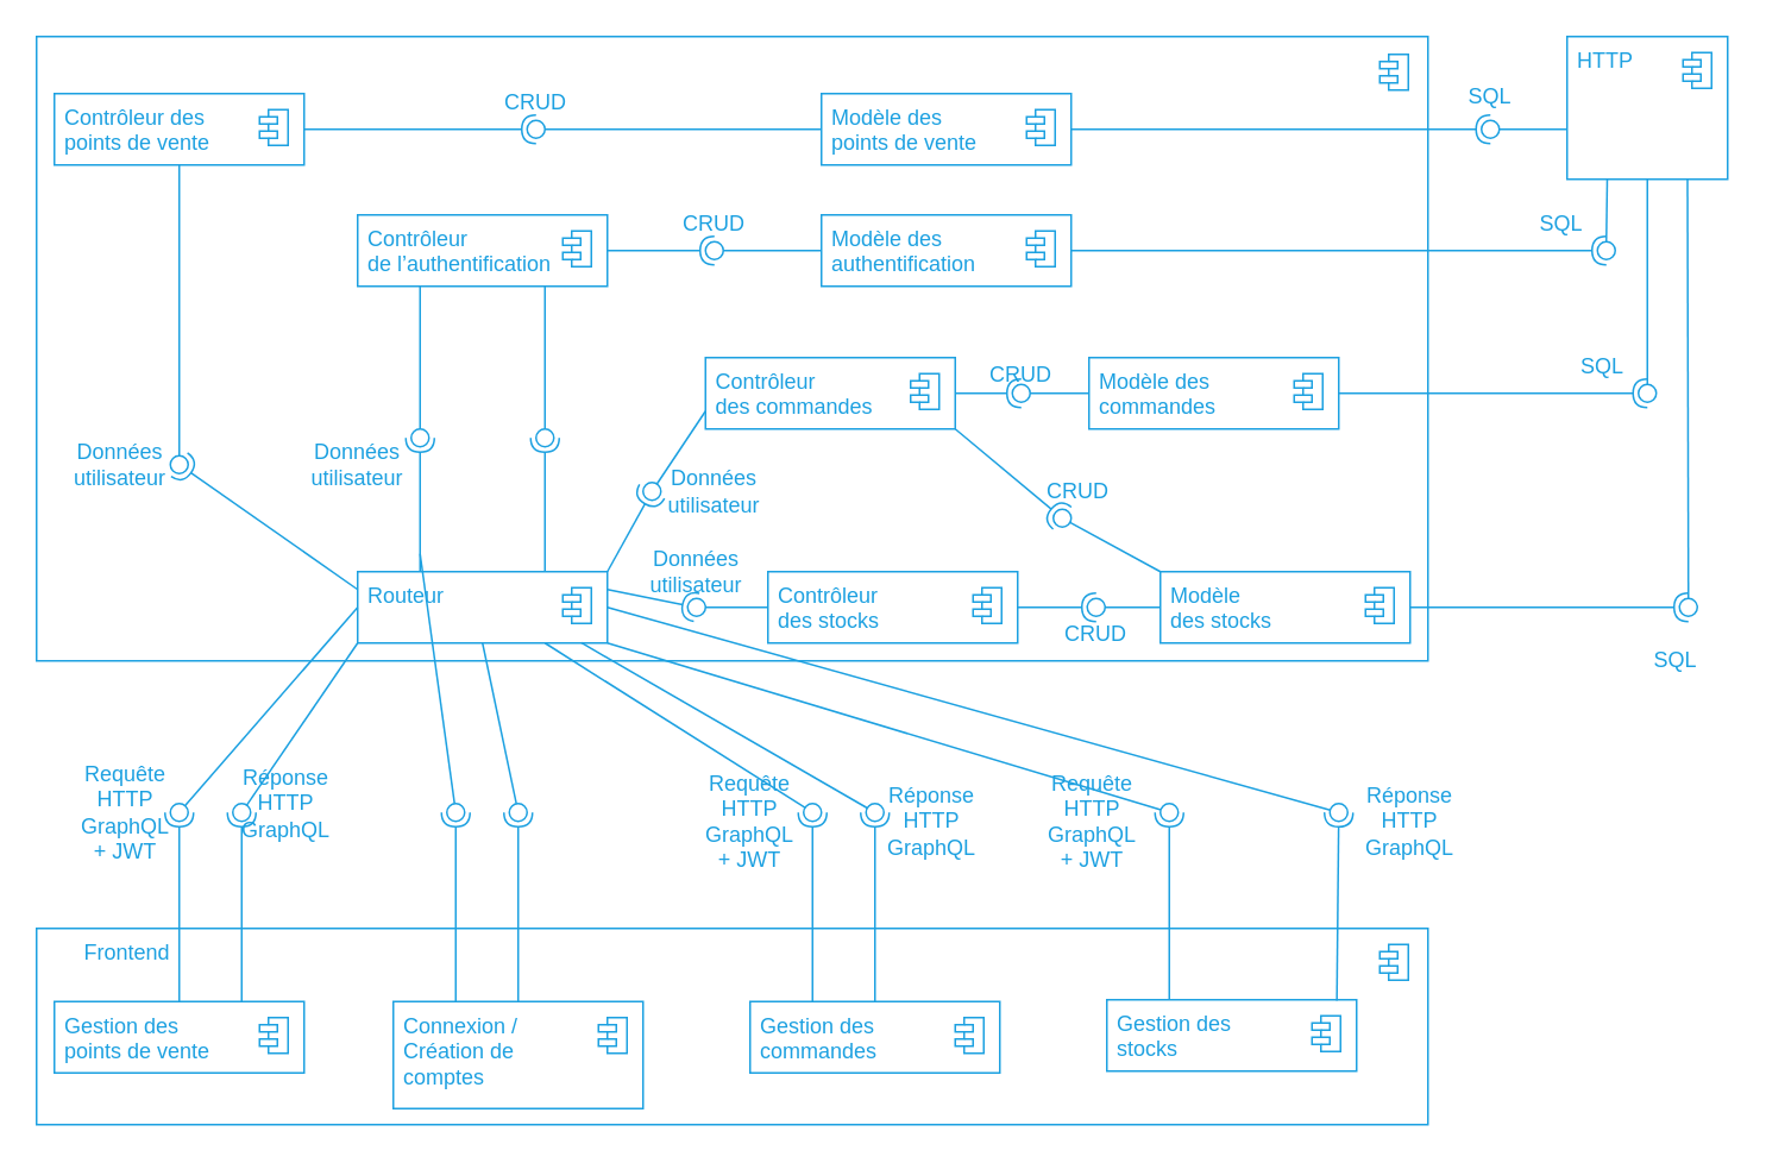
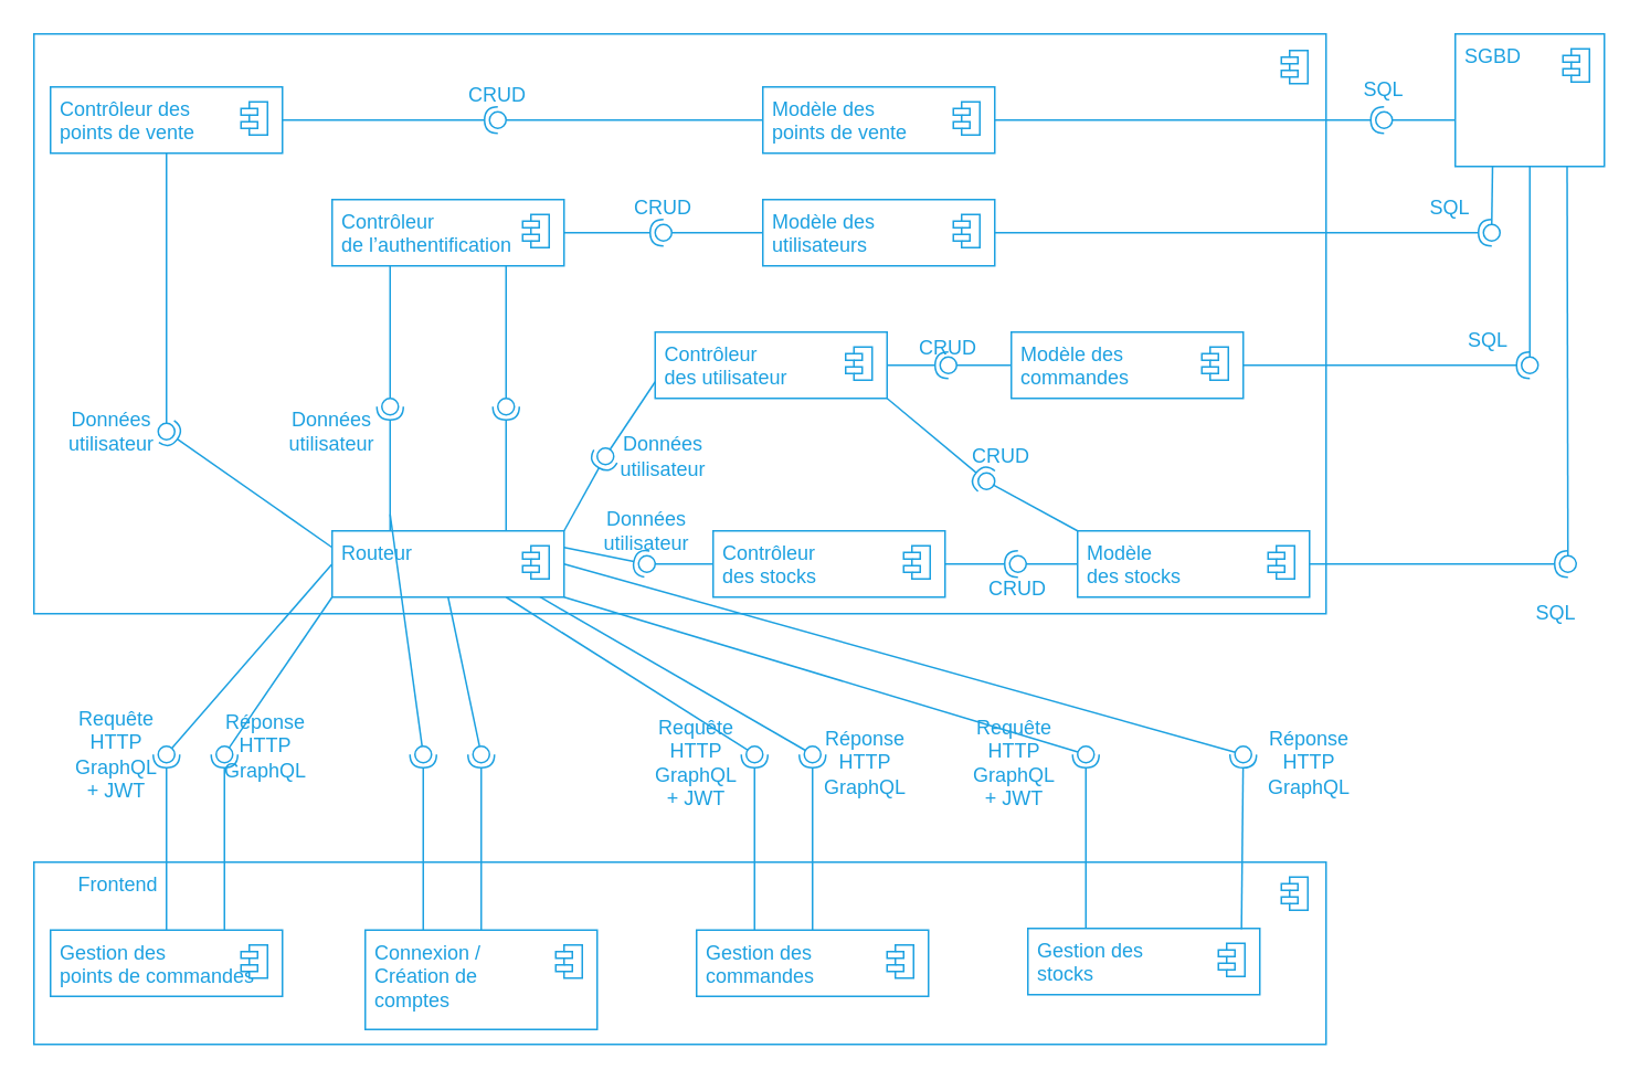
- <mxCell id="55" value="&lt;font color=&quot;#1da1e1&quot;&gt;HTTP&lt;/font&gt;" style="html=1;align=left;spacingLeft=4;verticalAlign=top;strokeColor=none;fillColor=none;" parent="54" vertex="1"><mxGeometry width="90" height="80" as="geometry" /></mxCell>
+ <mxCell id="55" value="&lt;font color=&quot;#1da1e1&quot;&gt;SGBD&lt;/font&gt;" style="html=1;align=left;spacingLeft=4;verticalAlign=top;strokeColor=none;fillColor=none;" parent="54" vertex="1"><mxGeometry width="90" height="80" as="geometry" /></mxCell>
- <mxCell id="39" value="&lt;font color=&quot;#1da1e1&quot;&gt;Modèle des&lt;br&gt;authentification&lt;br&gt;&lt;/font&gt;" style="html=1;align=left;spacingLeft=4;verticalAlign=top;strokeColor=none;fillColor=none;" parent="38" vertex="1"><mxGeometry width="140" height="40" as="geometry" /></mxCell>
+ <mxCell id="39" value="&lt;font color=&quot;#1da1e1&quot;&gt;Modèle des&lt;br&gt;utilisateurs&lt;br&gt;&lt;/font&gt;" style="html=1;align=left;spacingLeft=4;verticalAlign=top;strokeColor=none;fillColor=none;" parent="38" vertex="1"><mxGeometry width="140" height="40" as="geometry" /></mxCell>
- <mxCell id="51" value="&lt;font color=&quot;#1da1e1&quot;&gt;Contrôleur &lt;br&gt;des commandes&lt;br&gt;&lt;/font&gt;" style="html=1;align=left;spacingLeft=4;verticalAlign=top;strokeColor=none;fillColor=none;" parent="50" vertex="1"><mxGeometry width="140" height="40" as="geometry" /></mxCell>
+ <mxCell id="51" value="&lt;font color=&quot;#1da1e1&quot;&gt;Contrôleur &lt;br&gt;des utilisateur&lt;br&gt;&lt;/font&gt;" style="html=1;align=left;spacingLeft=4;verticalAlign=top;strokeColor=none;fillColor=none;" parent="50" vertex="1"><mxGeometry width="140" height="40" as="geometry" /></mxCell>
- <mxCell id="112" value="&lt;font color=&quot;#1da1e1&quot;&gt;Gestion des&amp;nbsp;&lt;br&gt;points de vente&lt;br&gt;&lt;/font&gt;" style="html=1;align=left;spacingLeft=4;verticalAlign=top;strokeColor=none;fillColor=none;" vertex="1" parent="111"><mxGeometry width="140" height="40" as="geometry" /></mxCell>
+ <mxCell id="112" value="&lt;font color=&quot;#1da1e1&quot;&gt;Gestion des&amp;nbsp;&lt;br&gt;points de commandes&lt;br&gt;&lt;/font&gt;" style="html=1;align=left;spacingLeft=4;verticalAlign=top;strokeColor=none;fillColor=none;" vertex="1" parent="111"><mxGeometry width="140" height="40" as="geometry" /></mxCell>
